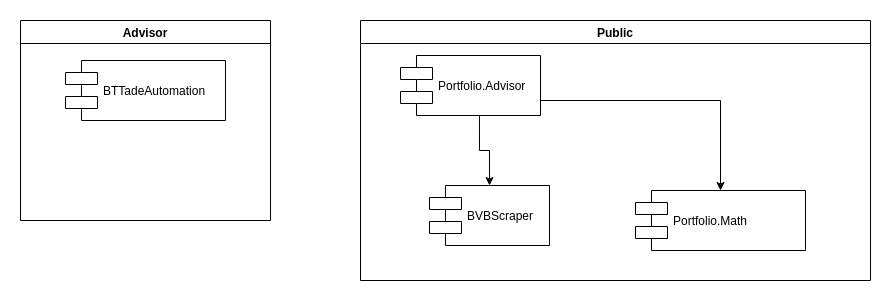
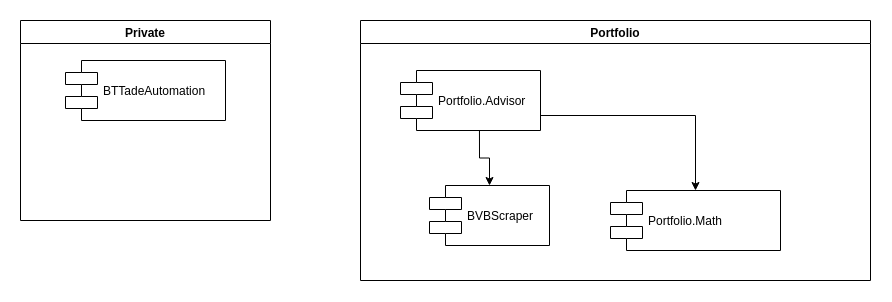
- <mxCell id="2" value="Advisor" style="swimlane;" parent="1" vertex="1"><mxGeometry x="20" y="20" width="250" height="200" as="geometry" /></mxCell>
+ <mxCell id="2" value="Private" style="swimlane;" parent="1" vertex="1"><mxGeometry x="20" y="20" width="250" height="200" as="geometry" /></mxCell>
- <mxCell id="4" value="Public" style="swimlane;" parent="1" vertex="1"><mxGeometry x="360" y="20" width="510" height="260" as="geometry" /></mxCell>
+ <mxCell id="4" value="Portfolio" style="swimlane;" parent="1" vertex="1"><mxGeometry x="360" y="20" width="510" height="260" as="geometry" /></mxCell>
- <mxCell id="7" value="Portfolio.Advisor" style="shape=component;align=left;spacingLeft=36;" parent="4" vertex="1"><mxGeometry x="40" y="35" width="140" height="60" as="geometry" /></mxCell>
+ <mxCell id="7" value="Portfolio.Advisor" style="shape=component;align=left;spacingLeft=36;" parent="4" vertex="1"><mxGeometry x="40" y="50" width="140" height="60" as="geometry" /></mxCell>
- <mxCell id="9" value="Portfolio.Math" style="shape=component;align=left;spacingLeft=36;" parent="4" vertex="1"><mxGeometry x="275" y="170" width="170" height="60" as="geometry" /></mxCell>
+ <mxCell id="9" value="Portfolio.Math" style="shape=component;align=left;spacingLeft=36;" parent="4" vertex="1"><mxGeometry x="250" y="170" width="170" height="60" as="geometry" /></mxCell>
